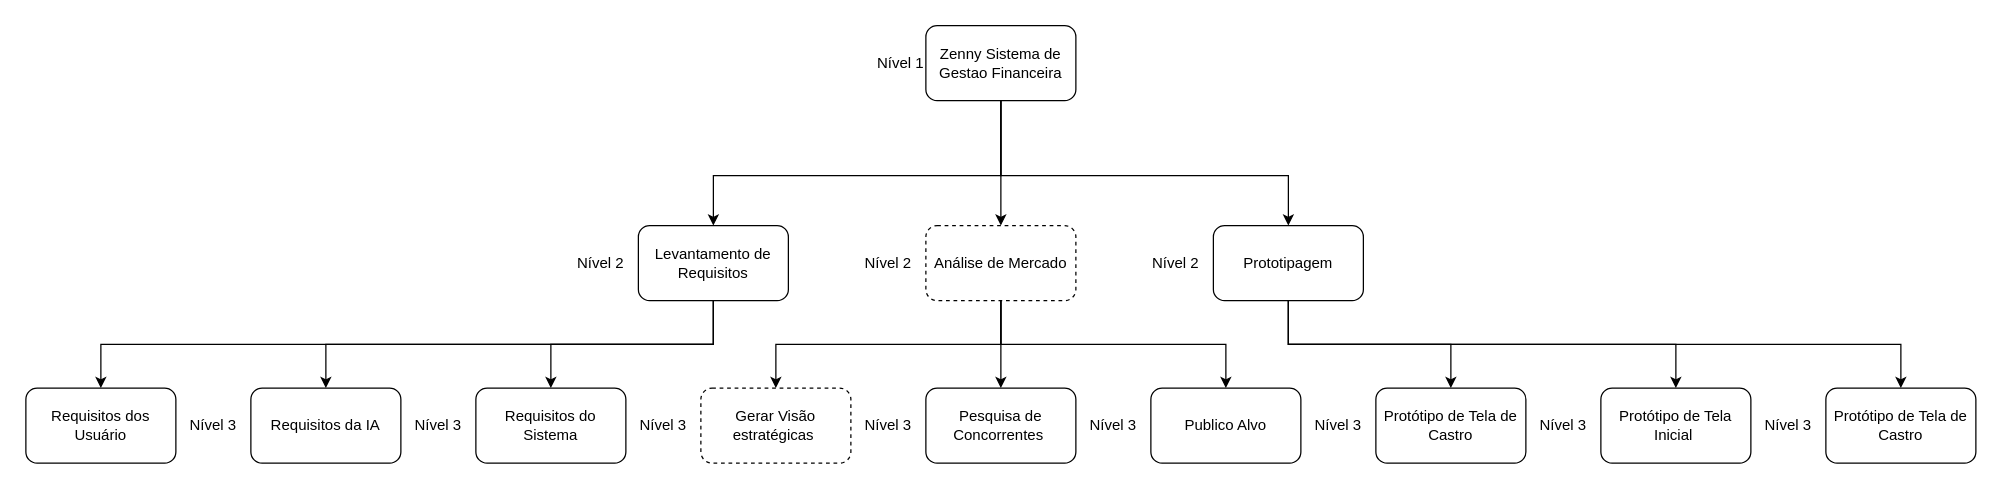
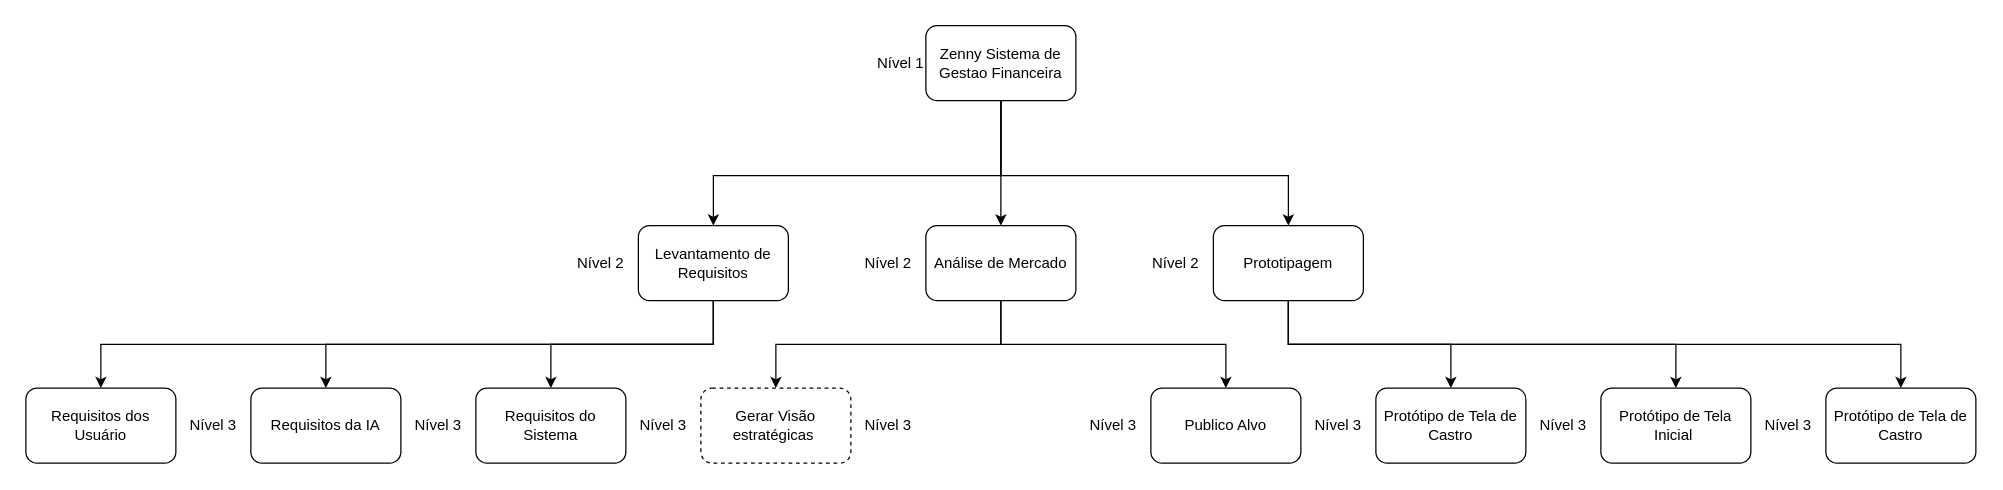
- <mxCell id="15" value="Análise de Mercado" style="rounded=1;whiteSpace=wrap;html=1;dashed=1;" vertex="1" parent="1"><mxGeometry x="740" y="180" width="120" height="60" as="geometry" /></mxCell>
+ <mxCell id="15" value="Análise de Mercado" style="rounded=1;whiteSpace=wrap;html=1;" vertex="1" parent="1"><mxGeometry x="740" y="180" width="120" height="60" as="geometry" /></mxCell>
- <mxCell id="12" style="edgeStyle=orthogonalEdgeStyle;rounded=0;orthogonalLoop=1;jettySize=auto;html=1;entryX=0.5;entryY=0;entryDx=0;entryDy=0;" edge="1" parent="1" source="15" target="21"><mxGeometry relative="1" as="geometry" /></mxCell>
- <mxCell id="21" value="Pesquisa de Concorrentes&amp;nbsp;" style="rounded=1;whiteSpace=wrap;html=1;" vertex="1" parent="1"><mxGeometry x="740" y="310" width="120" height="60" as="geometry" /></mxCell>
